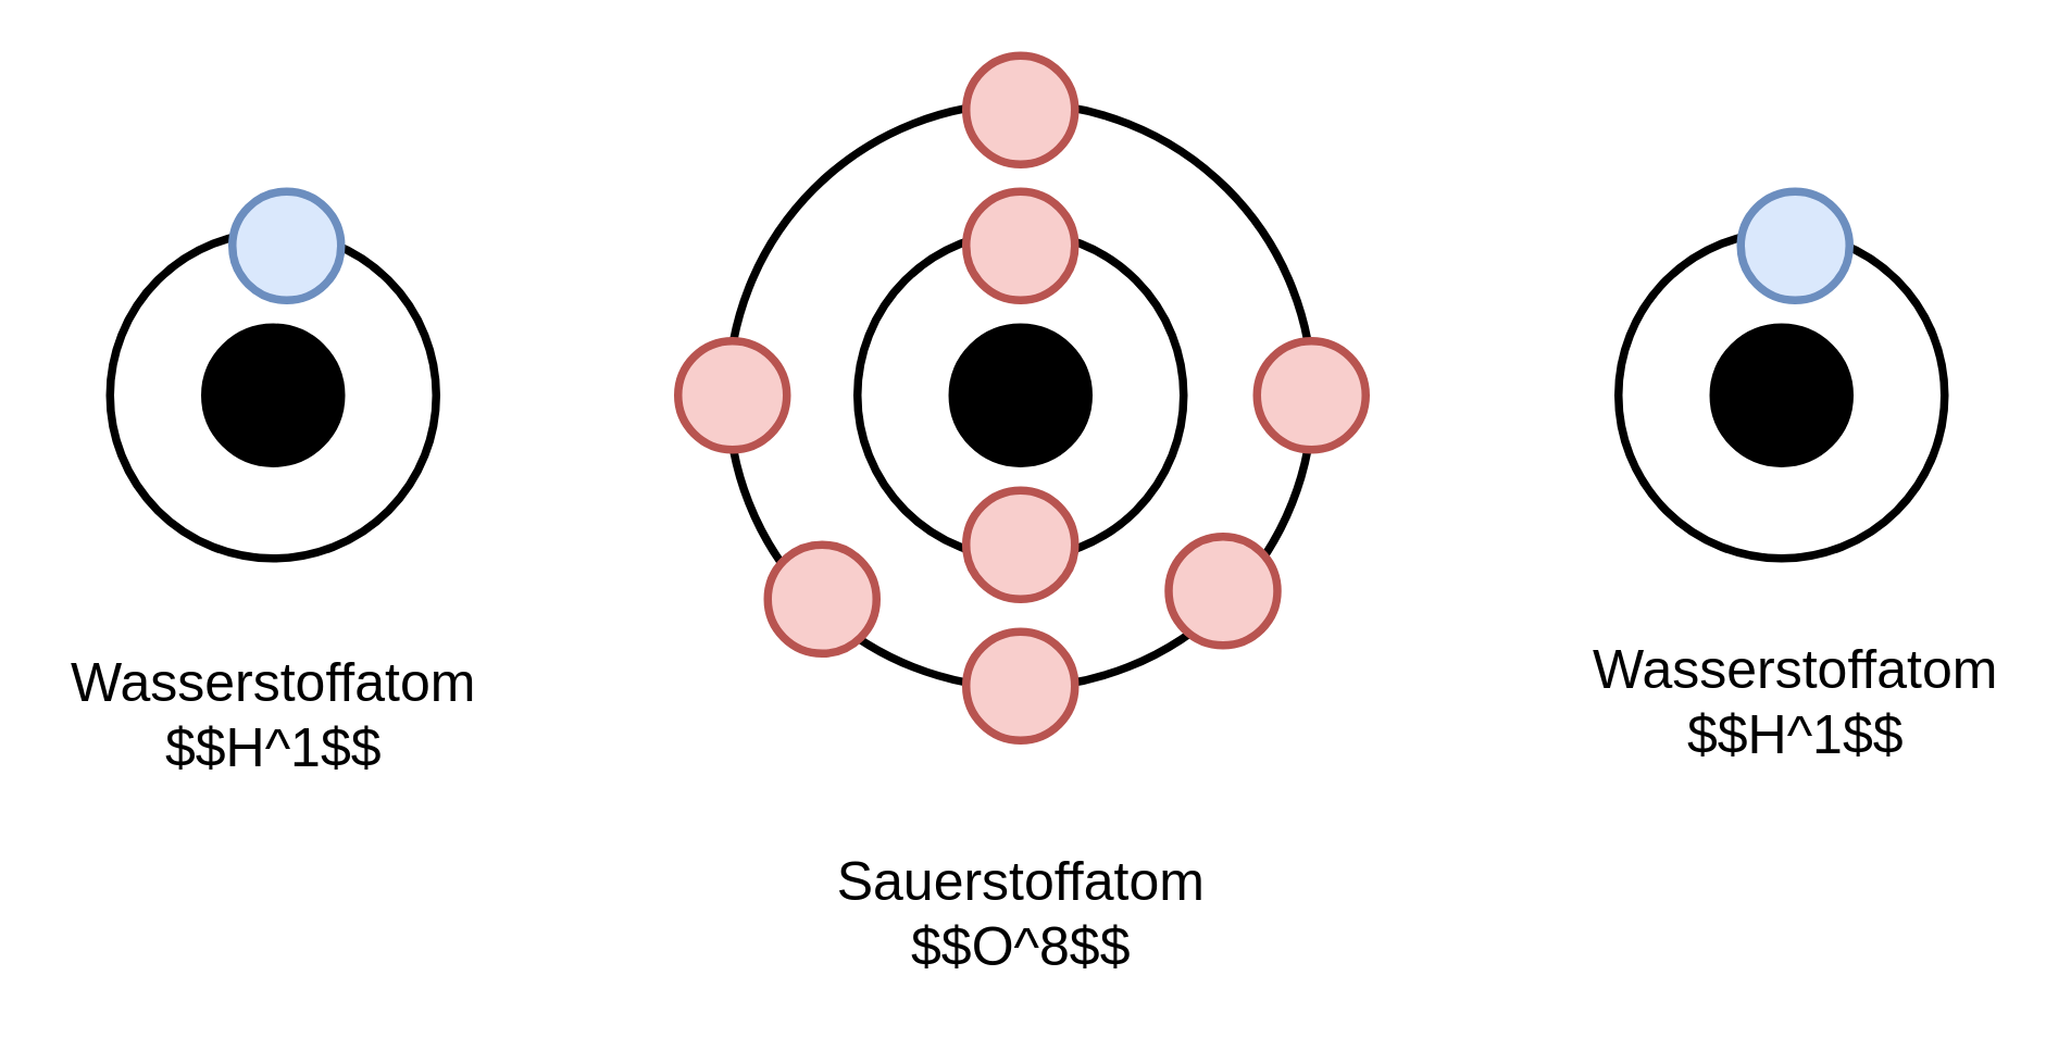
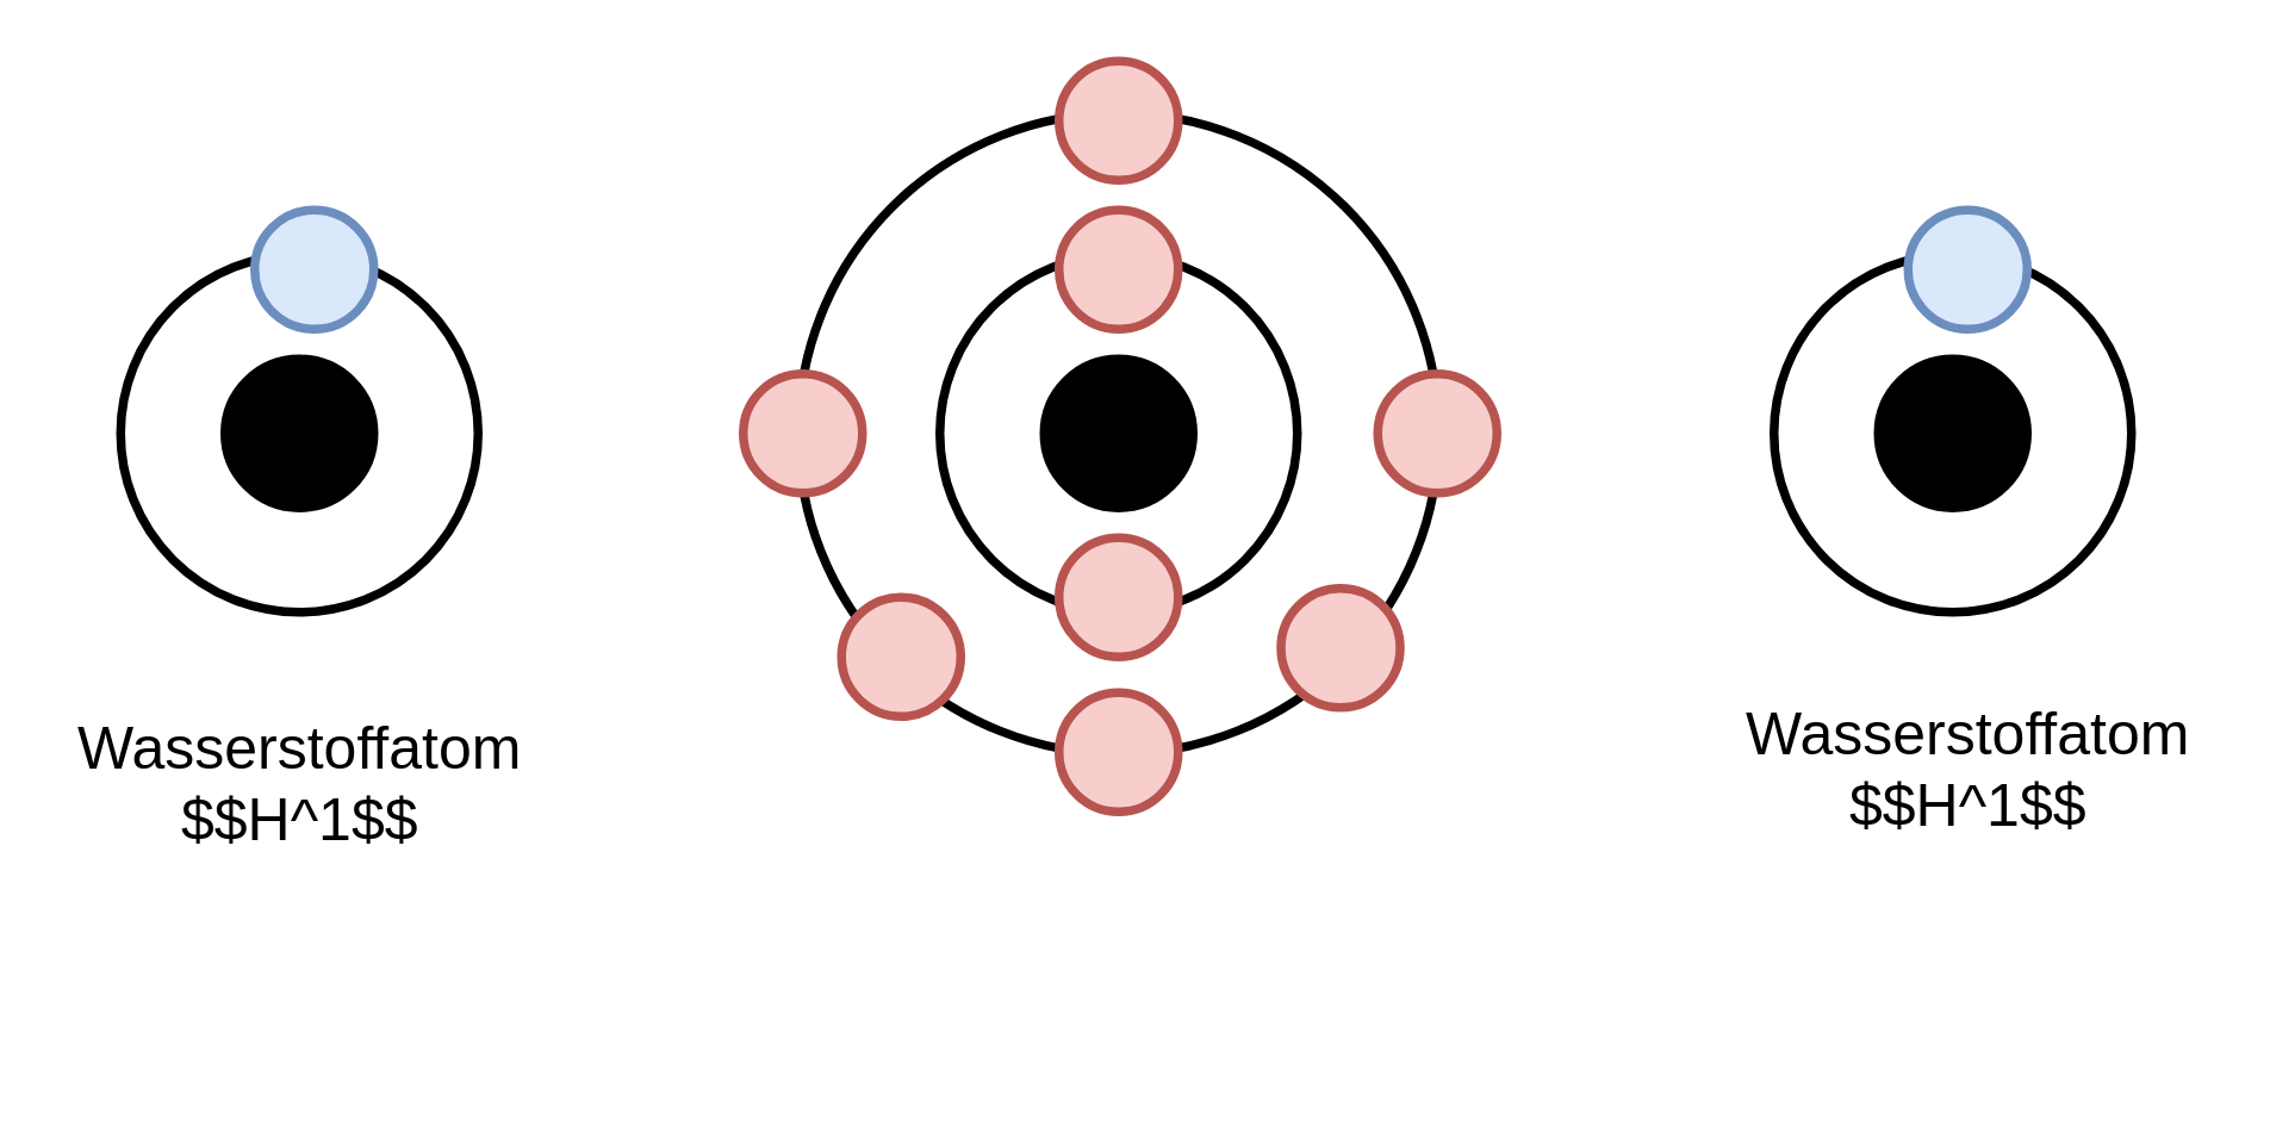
- <mxCell id="21" value="Sauerstoffatom&lt;br style=&quot;font-size: 20px&quot;&gt;$$O^8$$" style="text;html=1;resizable=0;autosize=1;align=center;verticalAlign=middle;points=[];fillColor=none;strokeColor=none;rounded=0;fontSize=20;" vertex="1" parent="1"><mxGeometry x="300" y="310" width="150" height="50" as="geometry" /></mxCell>
